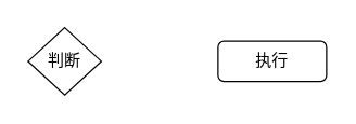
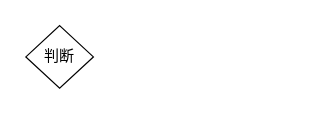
- <mxCell id="3" value="执行" style="rounded=1;whiteSpace=wrap;html=1;" vertex="1" parent="1"><mxGeometry x="160" y="30" width="80" height="30" as="geometry" /></mxCell>
